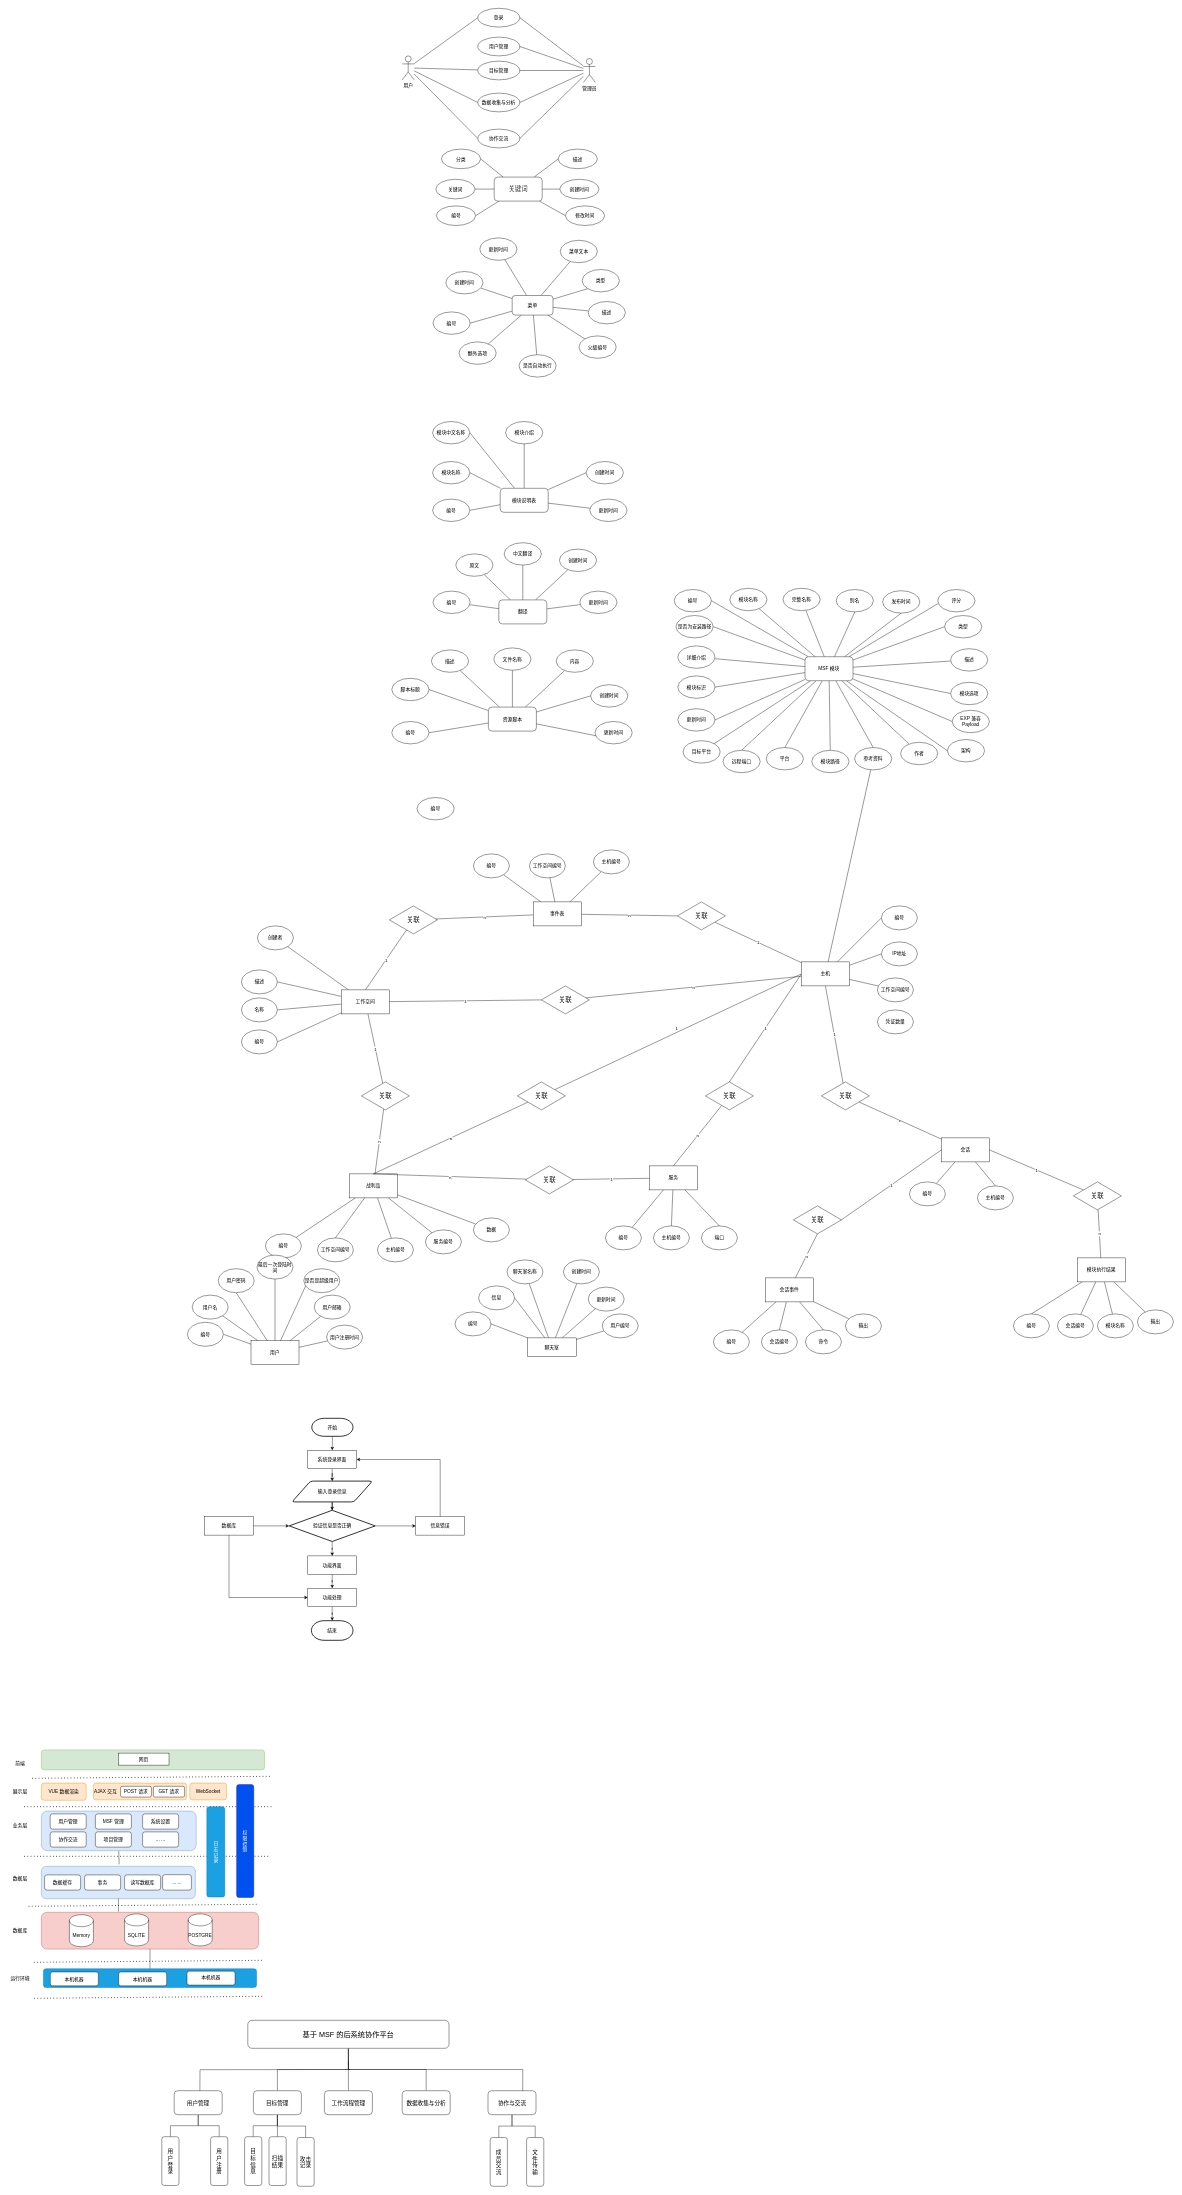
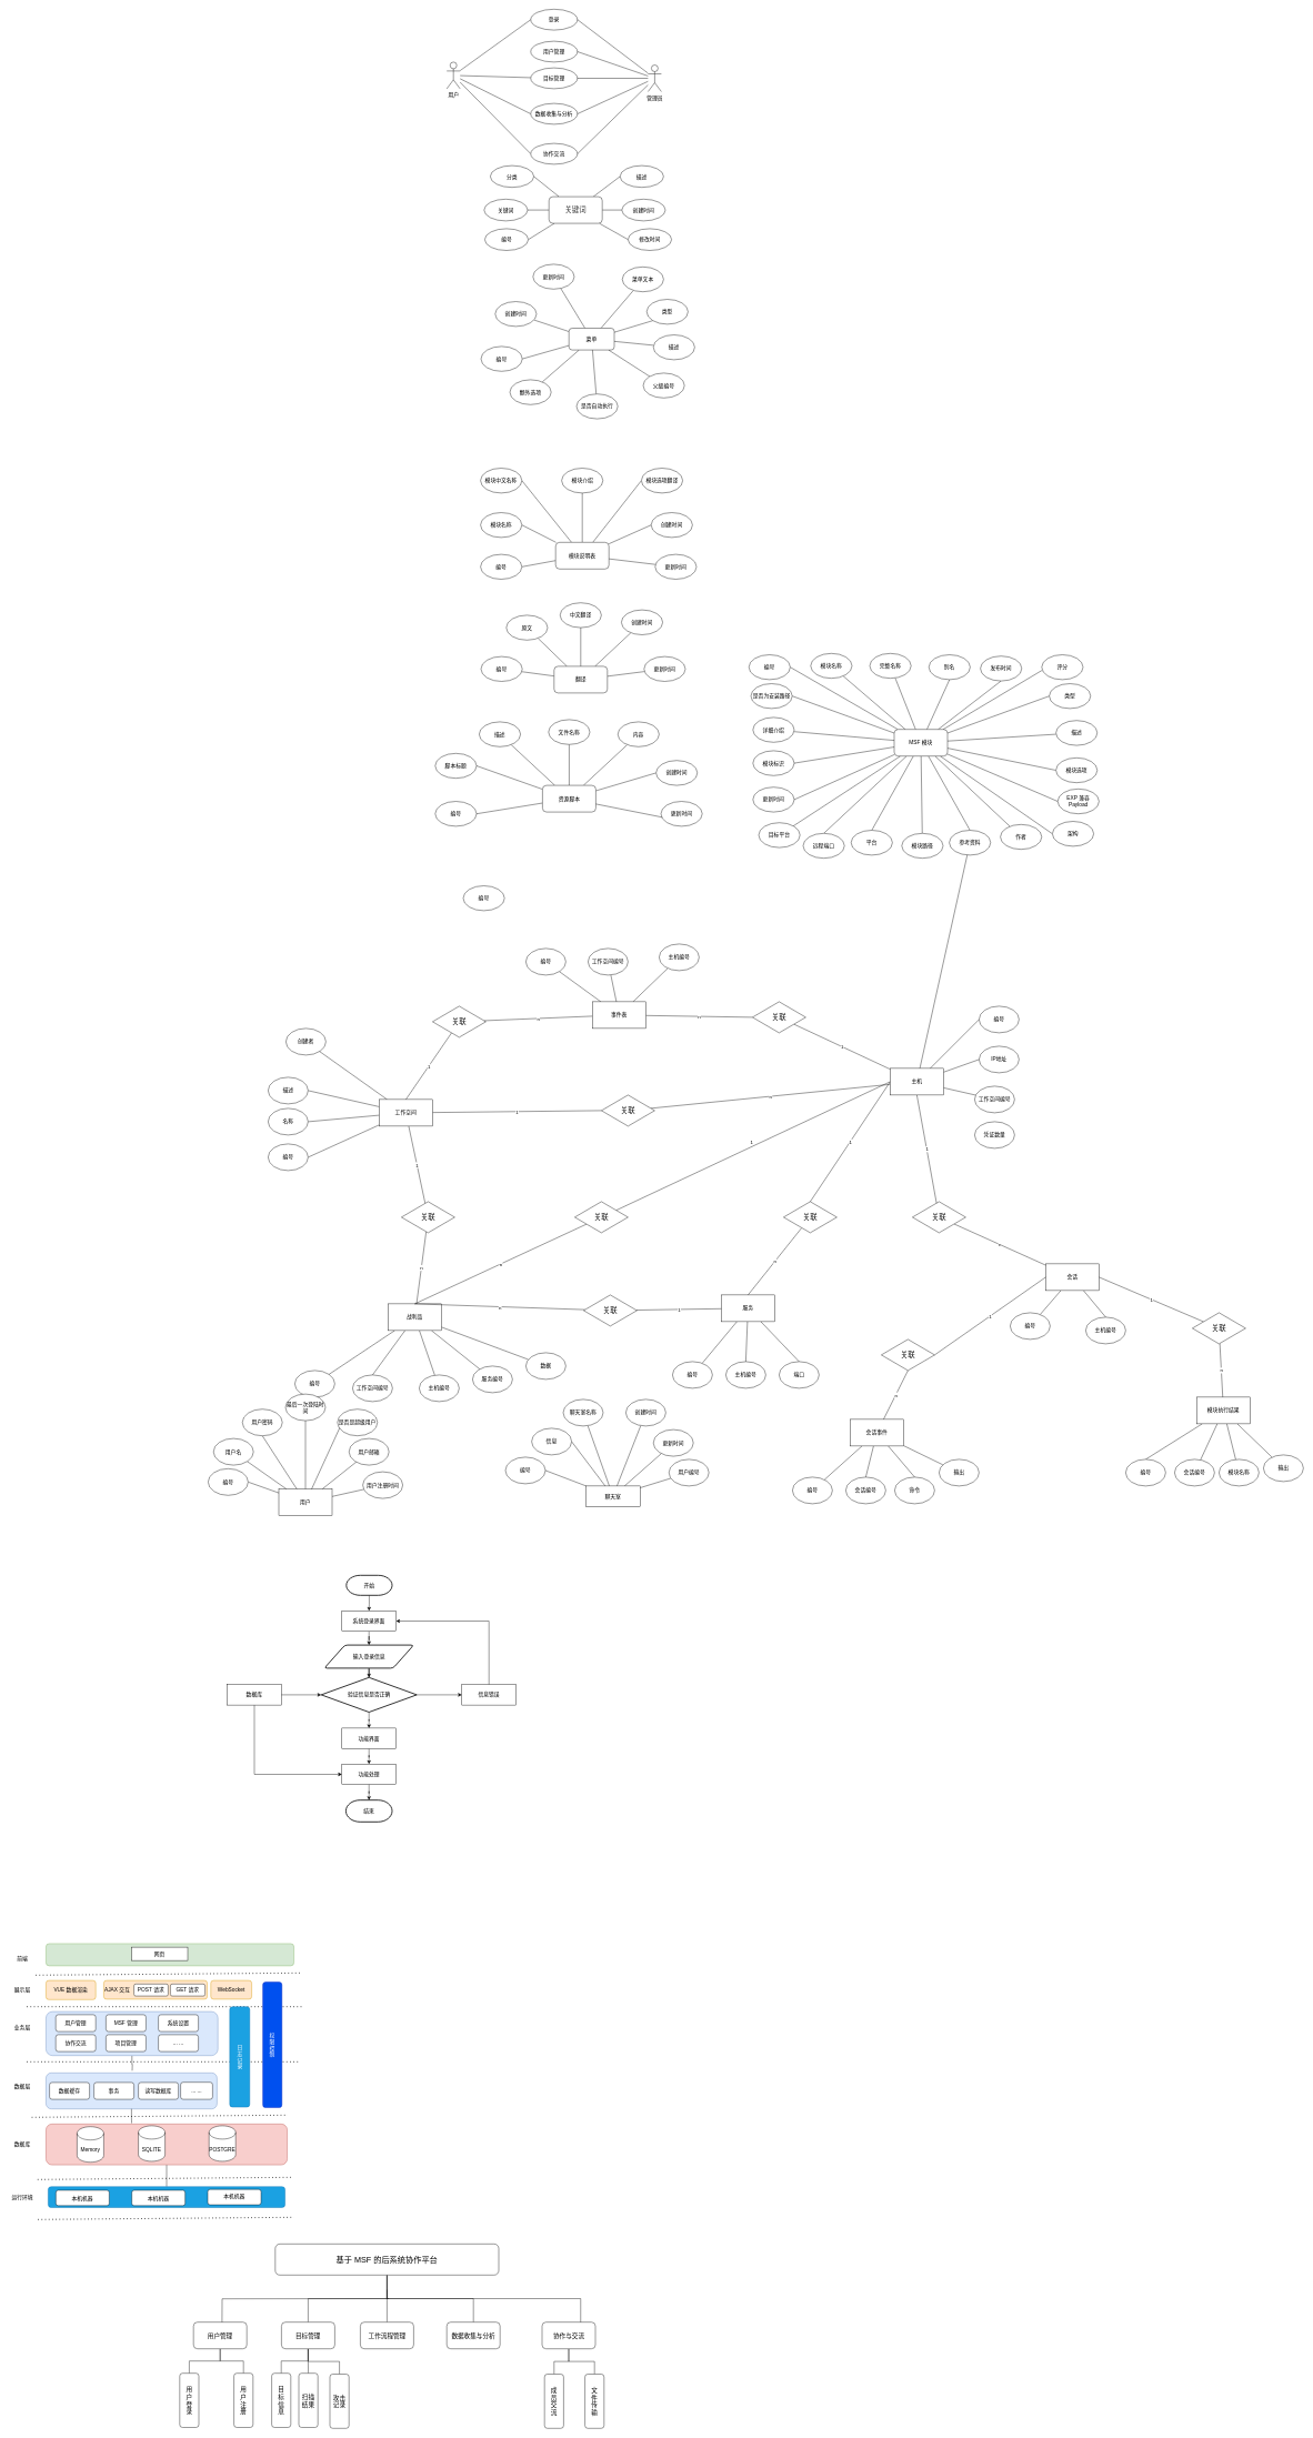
+ <mxCell id="65" value="模块选项翻译" style="ellipse;whiteSpace=wrap;html=1;" parent="53" vertex="1"><mxGeometry x="362" width="93" height="56" as="geometry" /></mxCell>
+ <mxCell id="55" style="rounded=0;orthogonalLoop=1;jettySize=auto;html=1;entryX=0;entryY=0.5;entryDx=0;entryDy=0;endArrow=none;endFill=0;" parent="53" source="60" target="65" edge="1"><mxGeometry relative="1" as="geometry" /></mxCell>
